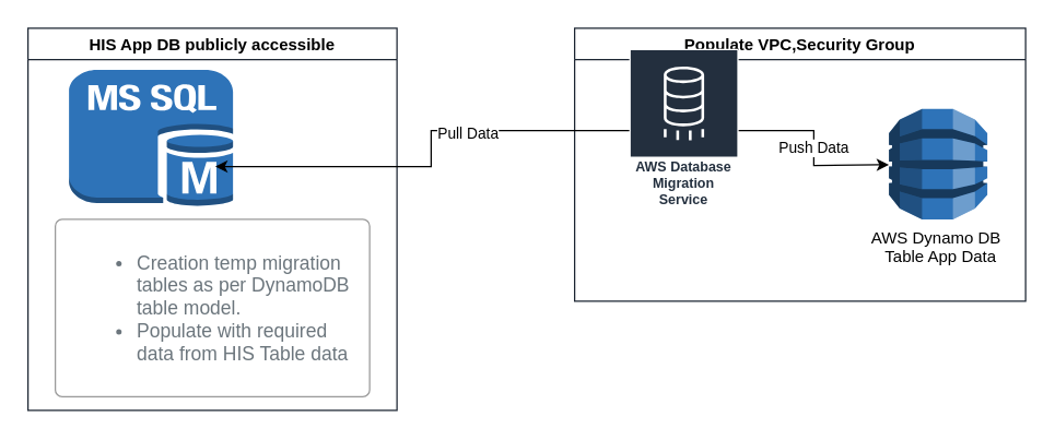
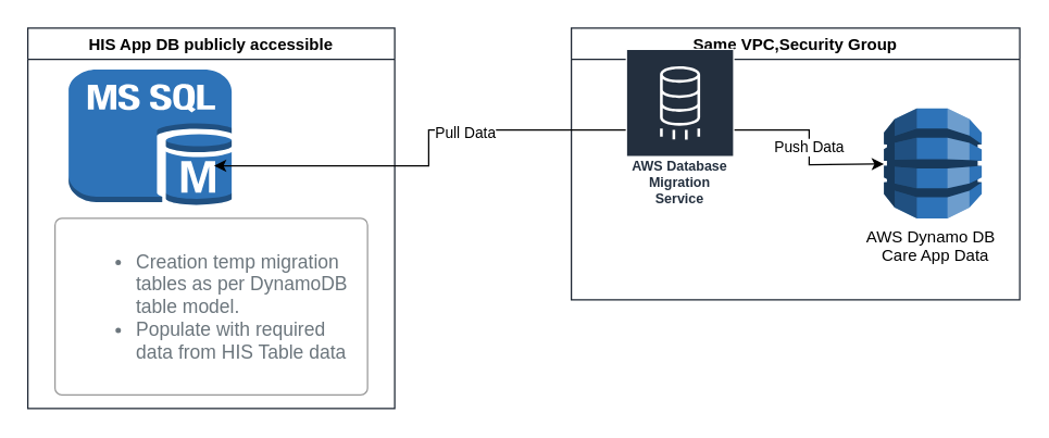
- <mxCell id="2" value="Populate VPC,Security Group" style="swimlane;strokeColor=#1D2633;" vertex="1" parent="1"><mxGeometry x="420" y="20" width="330" height="200" as="geometry" /></mxCell>
+ <mxCell id="2" value="Same VPC,Security Group" style="swimlane;strokeColor=#1D2633;" vertex="1" parent="1"><mxGeometry x="420" y="20" width="330" height="200" as="geometry" /></mxCell>
- <mxCell id="4" value="AWS Dynamo DB&amp;nbsp;&lt;br&gt;&amp;nbsp;Table App Data" style="outlineConnect=0;dashed=0;verticalLabelPosition=bottom;verticalAlign=top;align=center;html=1;shape=mxgraph.aws3.dynamo_db;fillColor=#2E73B8;gradientColor=none;strokeColor=#1D2633;" vertex="1" parent="2"><mxGeometry x="230" y="59" width="72" height="81" as="geometry" /></mxCell>
+ <mxCell id="4" value="AWS Dynamo DB&amp;nbsp;&lt;br&gt;&amp;nbsp;Care App Data" style="outlineConnect=0;dashed=0;verticalLabelPosition=bottom;verticalAlign=top;align=center;html=1;shape=mxgraph.aws3.dynamo_db;fillColor=#2E73B8;gradientColor=none;strokeColor=#1D2633;" vertex="1" parent="2"><mxGeometry x="230" y="59" width="72" height="81" as="geometry" /></mxCell>
